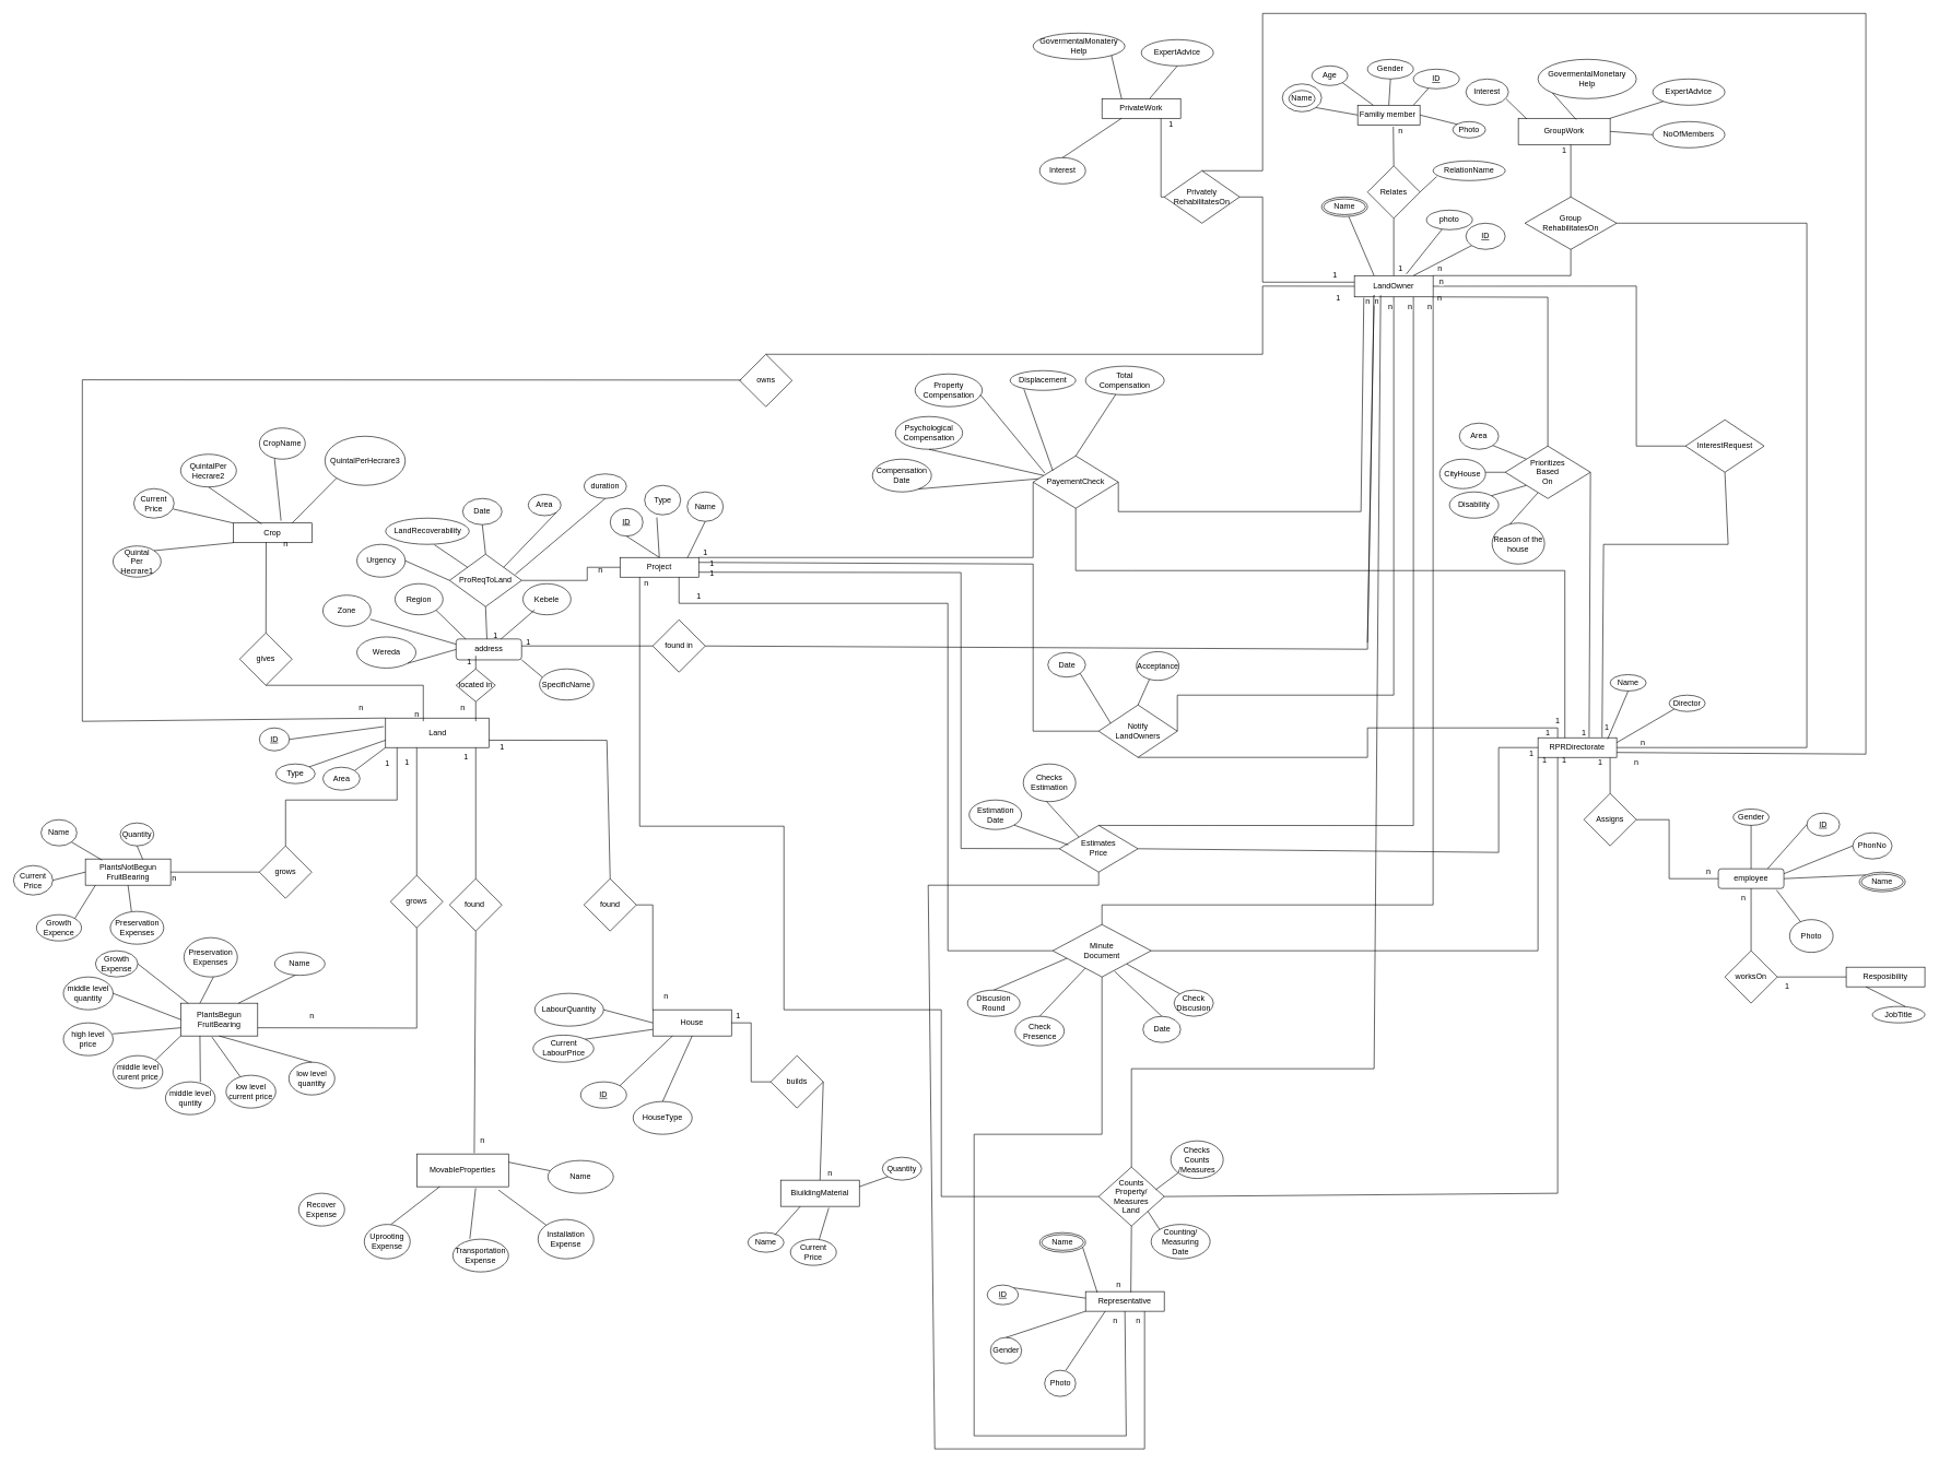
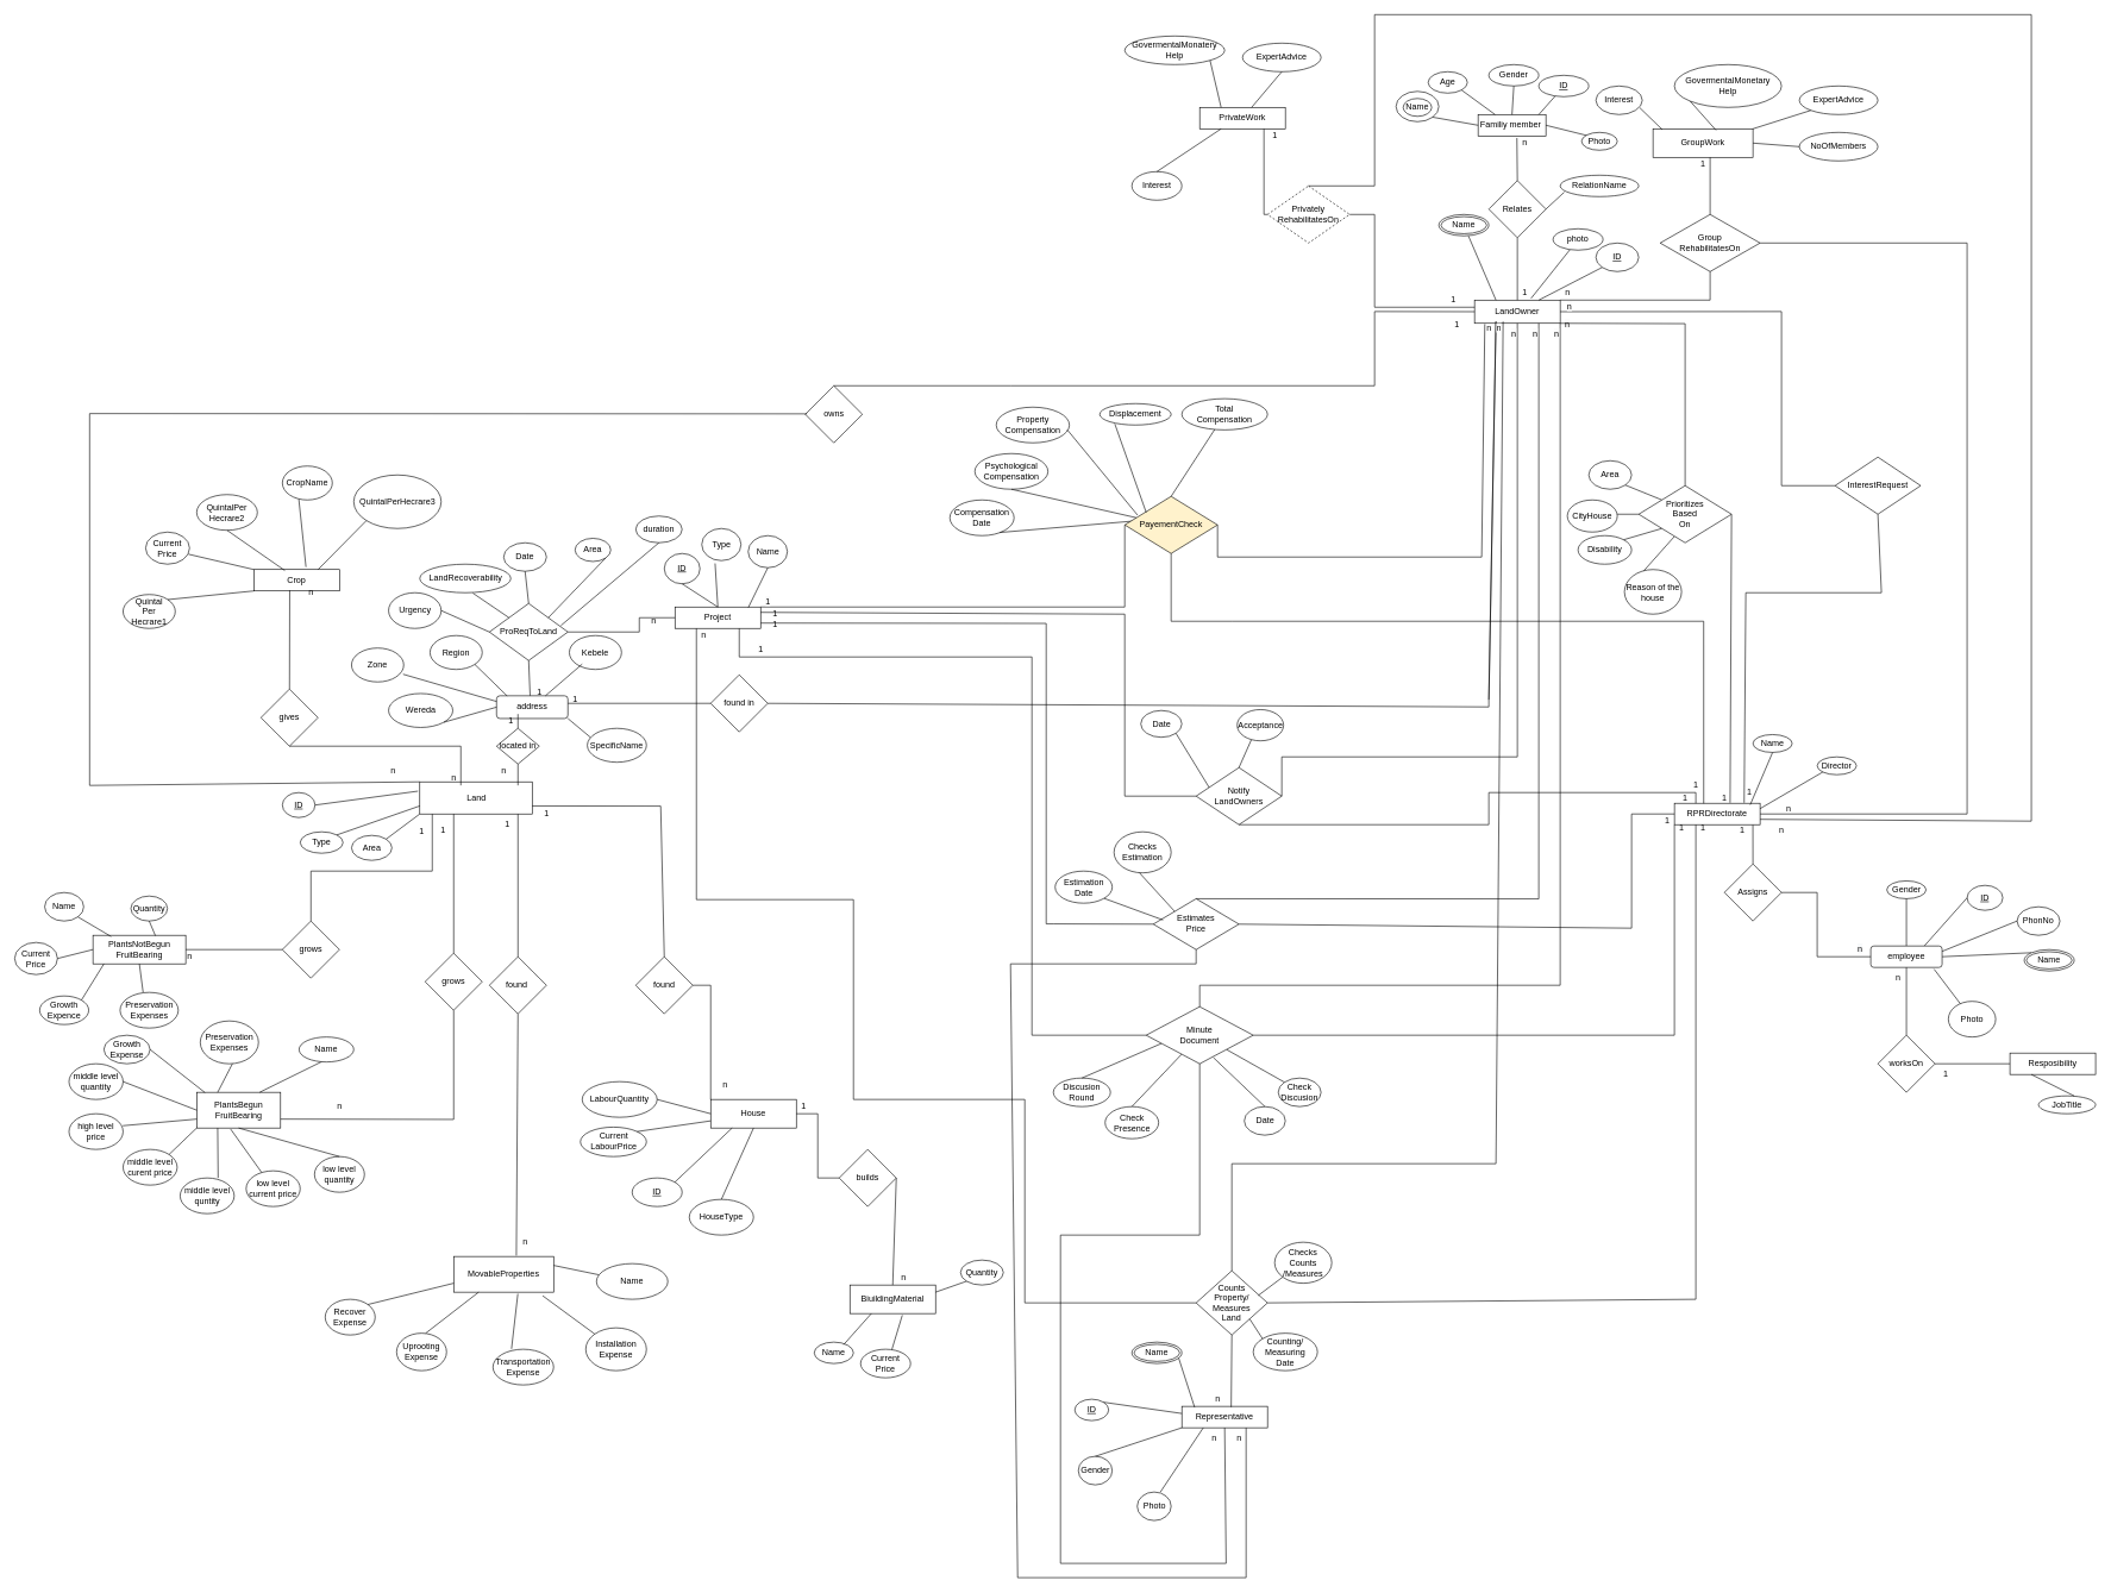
- <mxCell id="169" value="Privately&lt;br&gt;RehabilitatesOn" style="rhombus;whiteSpace=wrap;html=1;" parent="1" vertex="1"><mxGeometry x="1775" y="260" width="115" height="80" as="geometry" /></mxCell>
+ <mxCell id="169" value="Privately&lt;br&gt;RehabilitatesOn" style="rhombus;whiteSpace=wrap;html=1;dashed=1;" parent="1" vertex="1"><mxGeometry x="1775" y="260" width="115" height="80" as="geometry" /></mxCell>
- <mxCell id="154" value="PayementCheck" style="rhombus;whiteSpace=wrap;html=1;" parent="1" vertex="1"><mxGeometry x="1575" y="695" width="130" height="80" as="geometry" /></mxCell>
+ <mxCell id="154" value="PayementCheck" style="rhombus;whiteSpace=wrap;html=1;fillColor=#fff2cc;" parent="1" vertex="1"><mxGeometry x="1575" y="695" width="130" height="80" as="geometry" /></mxCell>
+ <mxCell id="135" value="" style="endArrow=none;html=1;rounded=0;exitX=1;exitY=0;exitDx=0;exitDy=0;entryX=0;entryY=0.75;entryDx=0;entryDy=0;" parent="1" source="132" target="129" edge="1"><mxGeometry width="50" height="50" relative="1" as="geometry"><mxPoint x="1095" y="1490" as="sourcePoint" /><mxPoint x="1145" y="1440" as="targetPoint" /><Array as="points" /></mxGeometry></mxCell>
